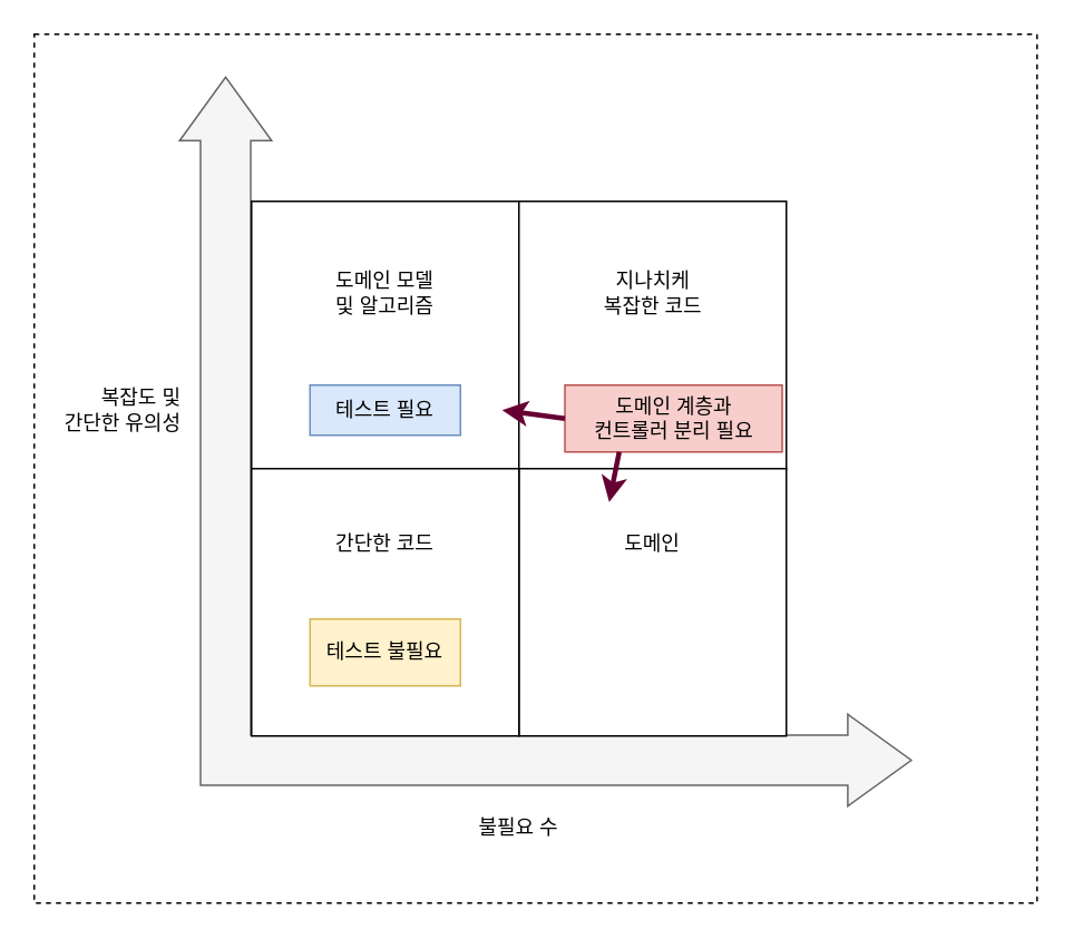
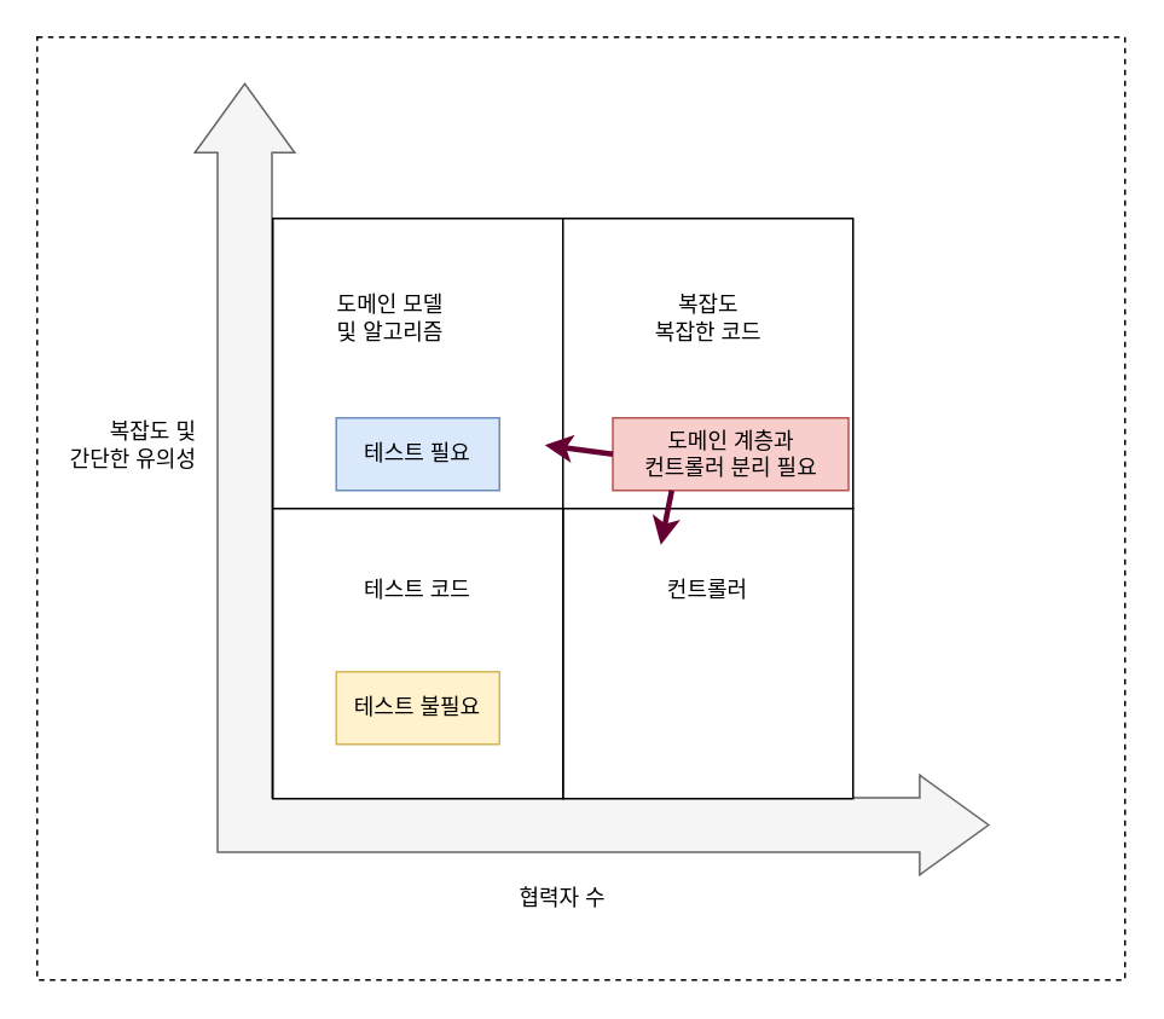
- <mxCell id="10" value="도메인 모델 및 알고리즘" style="text;html=1;strokeColor=none;fillColor=none;align=center;verticalAlign=middle;whiteSpace=wrap;rounded=0;" vertex="1" parent="1"><mxGeometry x="195" y="160" width="70" height="30" as="geometry" /></mxCell>
+ <mxCell id="10" value="도메인 모델 및 알고리즘" style="text;html=1;strokeColor=none;fillColor=none;align=center;verticalAlign=middle;whiteSpace=wrap;rounded=0;" vertex="1" parent="1"><mxGeometry x="180" y="160" width="70" height="30" as="geometry" /></mxCell>
- <mxCell id="13" value="지나치케 &lt;br&gt;복잡한 코드" style="text;html=1;strokeColor=none;fillColor=none;align=center;verticalAlign=middle;whiteSpace=wrap;rounded=0;" vertex="1" parent="1"><mxGeometry x="347.5" y="160" width="85" height="30" as="geometry" /></mxCell>
+ <mxCell id="13" value="복잡도 &lt;br&gt;복잡한 코드" style="text;html=1;strokeColor=none;fillColor=none;align=center;verticalAlign=middle;whiteSpace=wrap;rounded=0;" vertex="1" parent="1"><mxGeometry x="347.5" y="160" width="85" height="30" as="geometry" /></mxCell>
- <mxCell id="14" value="테스트 필요" style="text;html=1;strokeColor=#6c8ebf;fillColor=#dae8fc;align=center;verticalAlign=middle;whiteSpace=wrap;rounded=0;" vertex="1" parent="1"><mxGeometry x="185" y="230" width="90" height="30" as="geometry" /></mxCell>
+ <mxCell id="14" value="테스트 필요" style="text;html=1;strokeColor=#6c8ebf;fillColor=#dae8fc;align=center;verticalAlign=middle;whiteSpace=wrap;rounded=0;" vertex="1" parent="1"><mxGeometry x="185" y="230" width="90" height="40" as="geometry" /></mxCell>
- <mxCell id="11" value="간단한 코드" style="text;html=1;strokeColor=none;fillColor=none;align=center;verticalAlign=middle;whiteSpace=wrap;rounded=0;" vertex="1" parent="1"><mxGeometry x="195" y="310" width="70" height="30" as="geometry" /></mxCell>
+ <mxCell id="11" value="테스트 코드" style="text;html=1;strokeColor=none;fillColor=none;align=center;verticalAlign=middle;whiteSpace=wrap;rounded=0;" vertex="1" parent="1"><mxGeometry x="195" y="310" width="70" height="30" as="geometry" /></mxCell>
- <mxCell id="12" value="도메인" style="text;html=1;strokeColor=none;fillColor=none;align=center;verticalAlign=middle;whiteSpace=wrap;rounded=0;" vertex="1" parent="1"><mxGeometry x="355" y="310" width="70" height="30" as="geometry" /></mxCell>
+ <mxCell id="12" value="컨트롤러" style="text;html=1;strokeColor=none;fillColor=none;align=center;verticalAlign=middle;whiteSpace=wrap;rounded=0;" vertex="1" parent="1"><mxGeometry x="355" y="310" width="70" height="30" as="geometry" /></mxCell>
- <mxCell id="8" value="불필요 수" style="text;html=1;strokeColor=none;fillColor=none;align=center;verticalAlign=middle;whiteSpace=wrap;rounded=0;" vertex="1" parent="1"><mxGeometry x="280" y="480" width="60" height="30" as="geometry" /></mxCell>
+ <mxCell id="8" value="협력자 수" style="text;html=1;strokeColor=none;fillColor=none;align=center;verticalAlign=middle;whiteSpace=wrap;rounded=0;" vertex="1" parent="1"><mxGeometry x="280" y="480" width="60" height="30" as="geometry" /></mxCell>
